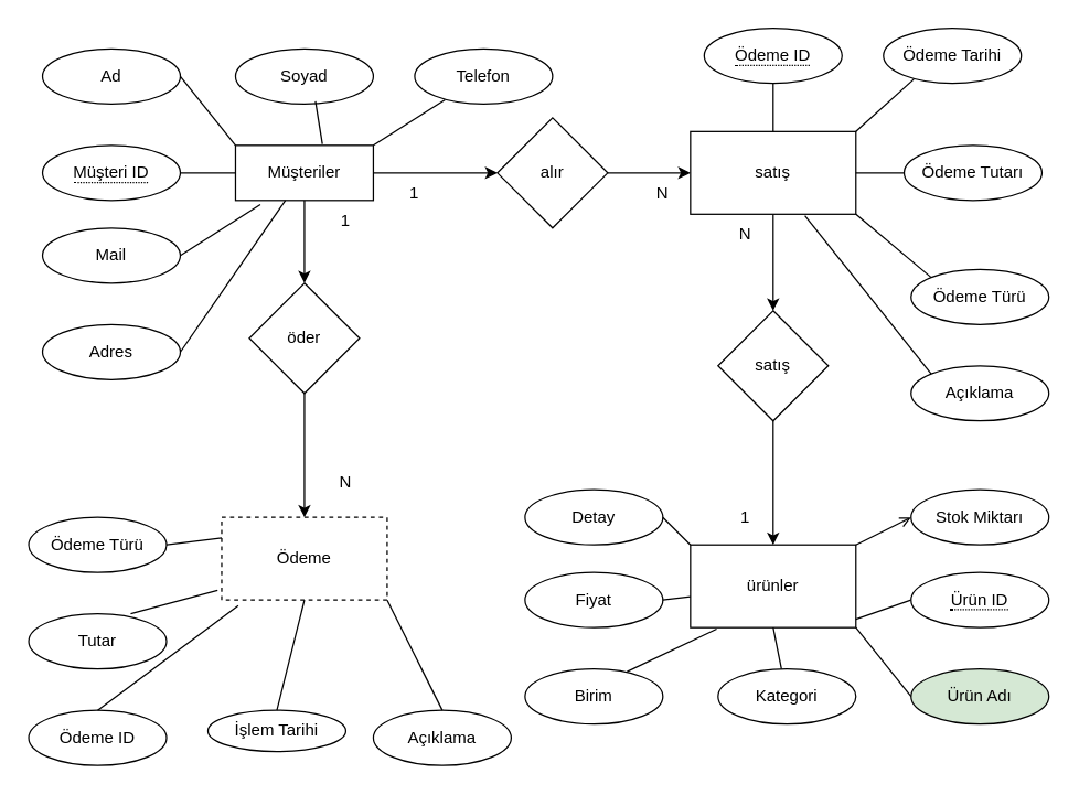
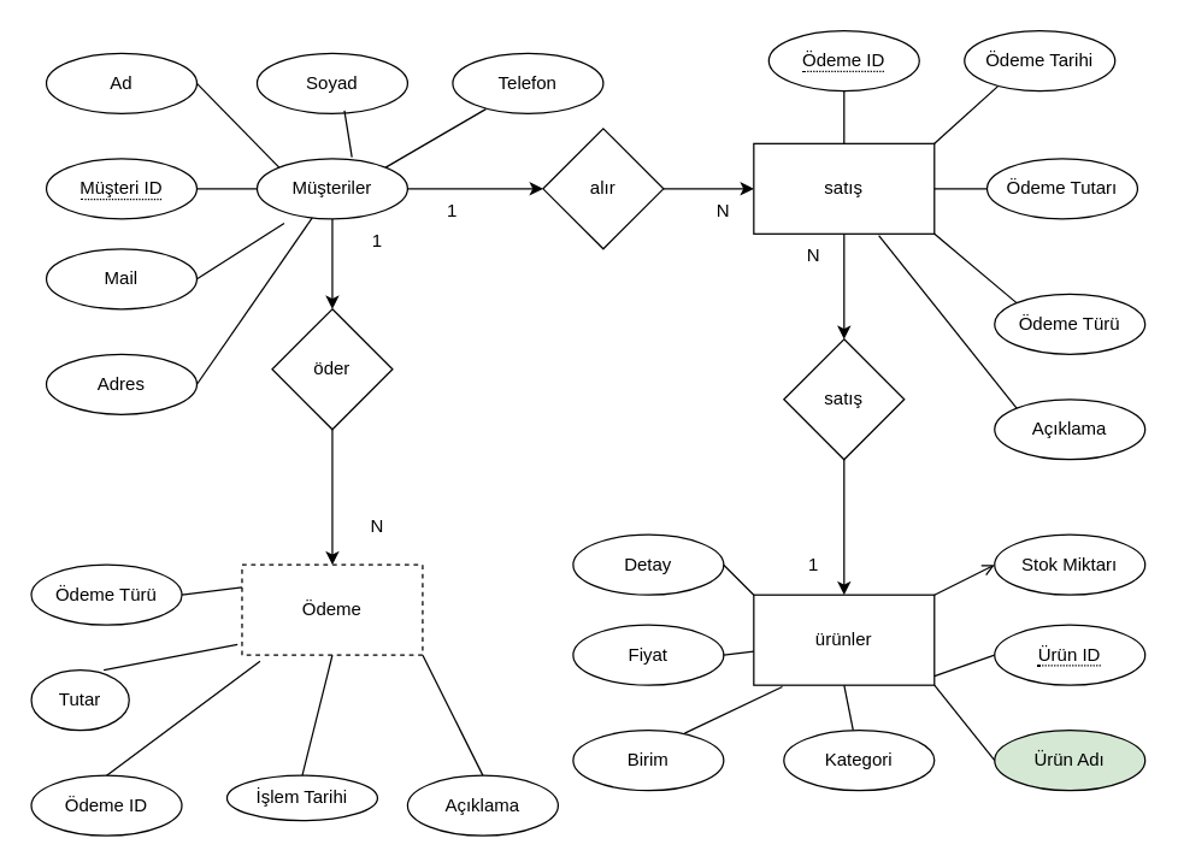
- <mxCell id="4" value="Müşteriler" style="whiteSpace=wrap;html=1;align=center;" parent="1" vertex="1"><mxGeometry x="170" y="105" width="100" height="40" as="geometry" /></mxCell>
+ <mxCell id="4" value="Müşteriler" style="ellipse;whiteSpace=wrap;html=1;align=center;" parent="1" vertex="1"><mxGeometry x="170" y="105" width="100" height="40" as="geometry" /></mxCell>
- <mxCell id="29" value="Tutar" style="ellipse;whiteSpace=wrap;html=1;align=center;" parent="1" vertex="1"><mxGeometry x="20" y="445" width="100" height="40" as="geometry" /></mxCell>
+ <mxCell id="29" value="Tutar" style="ellipse;whiteSpace=wrap;html=1;align=center;" parent="1" vertex="1"><mxGeometry x="20" y="445" width="65" height="40" as="geometry" /></mxCell>
